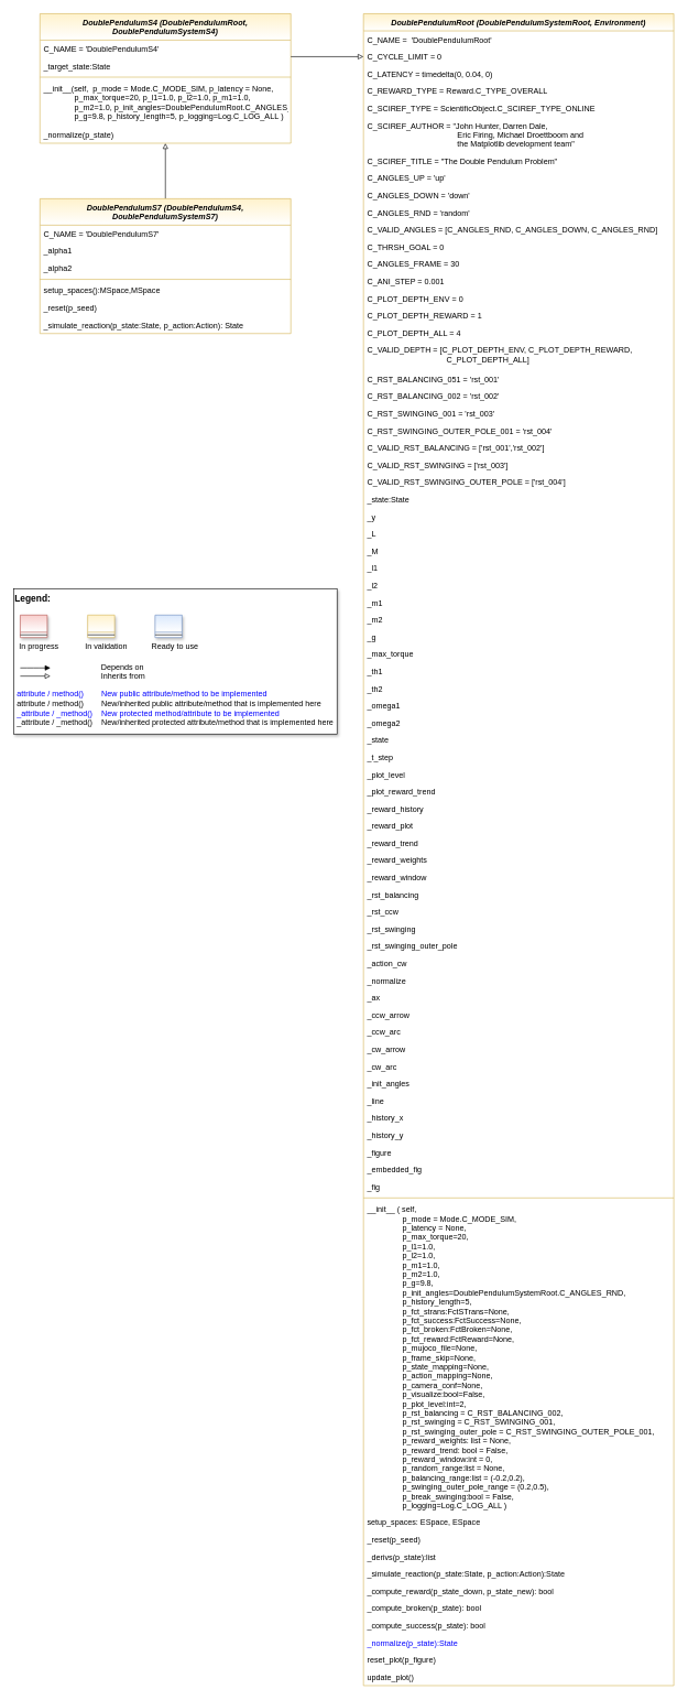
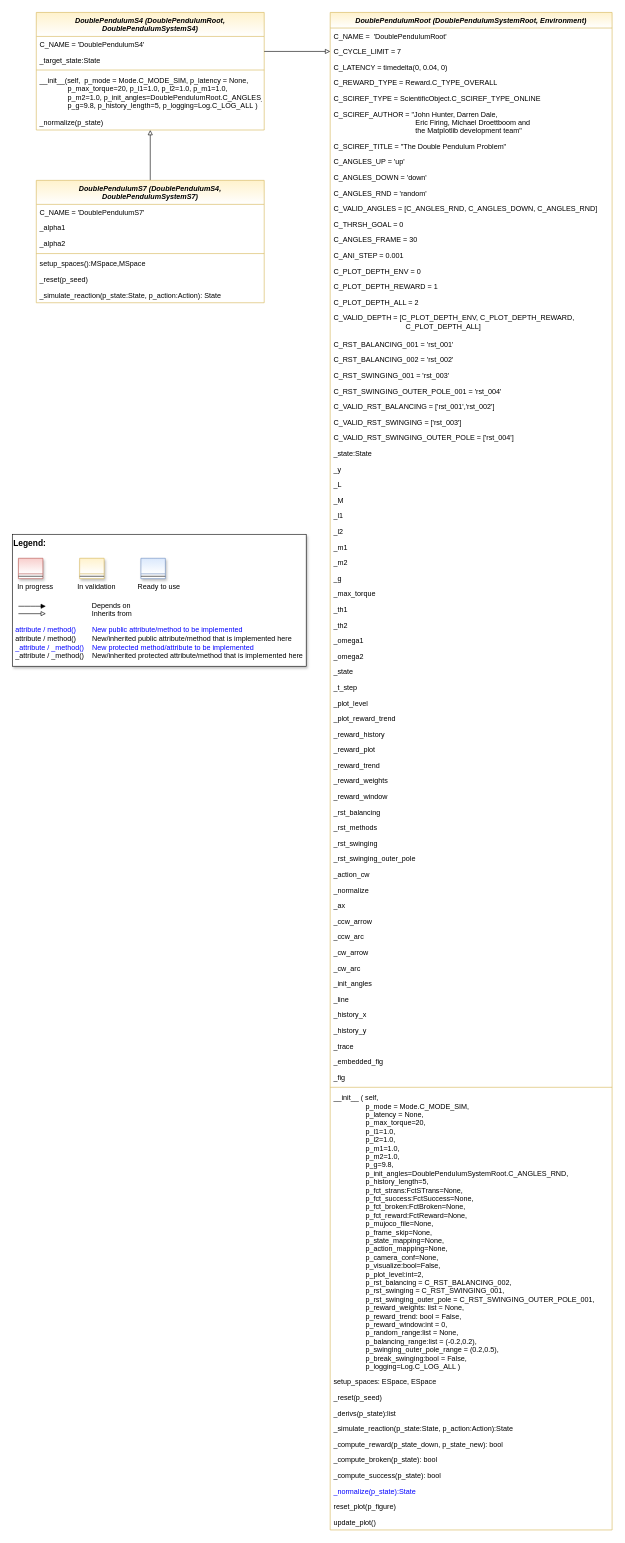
- <mxCell id="4" value="C_CYCLE_LIMIT = 0" style="text;align=left;verticalAlign=top;spacingLeft=4;spacingRight=4;overflow=hidden;rotatable=0;points=[[0,0.5],[1,0.5]];portConstraint=eastwest;rounded=0;shadow=0;html=0;" parent="2" vertex="1"><mxGeometry y="52" width="470" height="26" as="geometry" /></mxCell>
+ <mxCell id="4" value="C_CYCLE_LIMIT = 7" style="text;align=left;verticalAlign=top;spacingLeft=4;spacingRight=4;overflow=hidden;rotatable=0;points=[[0,0.5],[1,0.5]];portConstraint=eastwest;rounded=0;shadow=0;html=0;" parent="2" vertex="1"><mxGeometry y="52" width="470" height="26" as="geometry" /></mxCell>
- <mxCell id="19" value="C_PLOT_DEPTH_ALL    = 4" style="text;align=left;verticalAlign=top;spacingLeft=4;spacingRight=4;overflow=hidden;rotatable=0;points=[[0,0.5],[1,0.5]];portConstraint=eastwest;rounded=0;shadow=0;html=0;" vertex="1" parent="2"><mxGeometry y="470" width="470" height="26" as="geometry" /></mxCell>
+ <mxCell id="19" value="C_PLOT_DEPTH_ALL    = 2" style="text;align=left;verticalAlign=top;spacingLeft=4;spacingRight=4;overflow=hidden;rotatable=0;points=[[0,0.5],[1,0.5]];portConstraint=eastwest;rounded=0;shadow=0;html=0;" vertex="1" parent="2"><mxGeometry y="470" width="470" height="26" as="geometry" /></mxCell>
- <mxCell id="21" value="C_RST_BALANCING_051 = 'rst_001'" style="text;align=left;verticalAlign=top;spacingLeft=4;spacingRight=4;overflow=hidden;rotatable=0;points=[[0,0.5],[1,0.5]];portConstraint=eastwest;rounded=0;shadow=0;html=0;" vertex="1" parent="2"><mxGeometry y="540" width="470" height="26" as="geometry" /></mxCell>
+ <mxCell id="21" value="C_RST_BALANCING_001 = 'rst_001'" style="text;align=left;verticalAlign=top;spacingLeft=4;spacingRight=4;overflow=hidden;rotatable=0;points=[[0,0.5],[1,0.5]];portConstraint=eastwest;rounded=0;shadow=0;html=0;" vertex="1" parent="2"><mxGeometry y="540" width="470" height="26" as="geometry" /></mxCell>
- <mxCell id="52" value="_rst_ccw" style="text;align=left;verticalAlign=top;spacingLeft=4;spacingRight=4;overflow=hidden;rotatable=0;points=[[0,0.5],[1,0.5]];portConstraint=eastwest;rounded=0;shadow=0;html=0;" vertex="1" parent="2"><mxGeometry y="1346" width="470" height="26" as="geometry" /></mxCell>
+ <mxCell id="52" value="_rst_methods" style="text;align=left;verticalAlign=top;spacingLeft=4;spacingRight=4;overflow=hidden;rotatable=0;points=[[0,0.5],[1,0.5]];portConstraint=eastwest;rounded=0;shadow=0;html=0;" vertex="1" parent="2"><mxGeometry y="1346" width="470" height="26" as="geometry" /></mxCell>
- <mxCell id="66" value="_figure" style="text;align=left;verticalAlign=top;spacingLeft=4;spacingRight=4;overflow=hidden;rotatable=0;points=[[0,0.5],[1,0.5]];portConstraint=eastwest;rounded=0;shadow=0;html=0;" parent="2" vertex="1"><mxGeometry y="1710" width="470" height="26" as="geometry" /></mxCell>
+ <mxCell id="66" value="_trace" style="text;align=left;verticalAlign=top;spacingLeft=4;spacingRight=4;overflow=hidden;rotatable=0;points=[[0,0.5],[1,0.5]];portConstraint=eastwest;rounded=0;shadow=0;html=0;" parent="2" vertex="1"><mxGeometry y="1710" width="470" height="26" as="geometry" /></mxCell>
